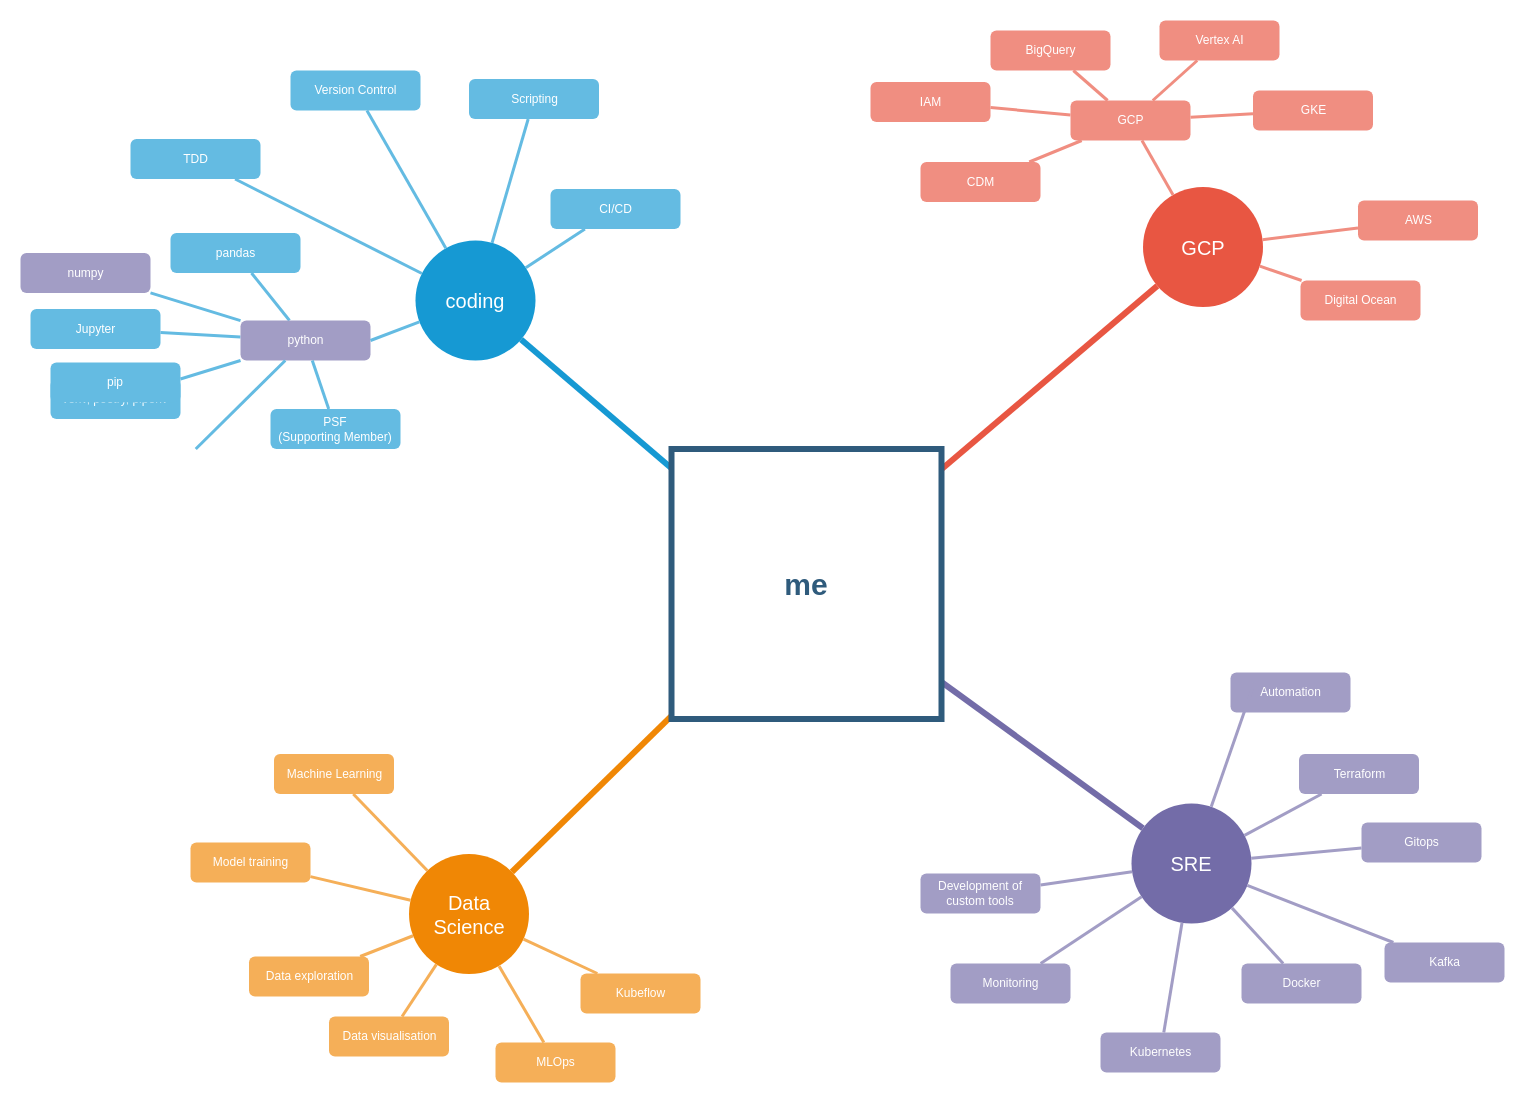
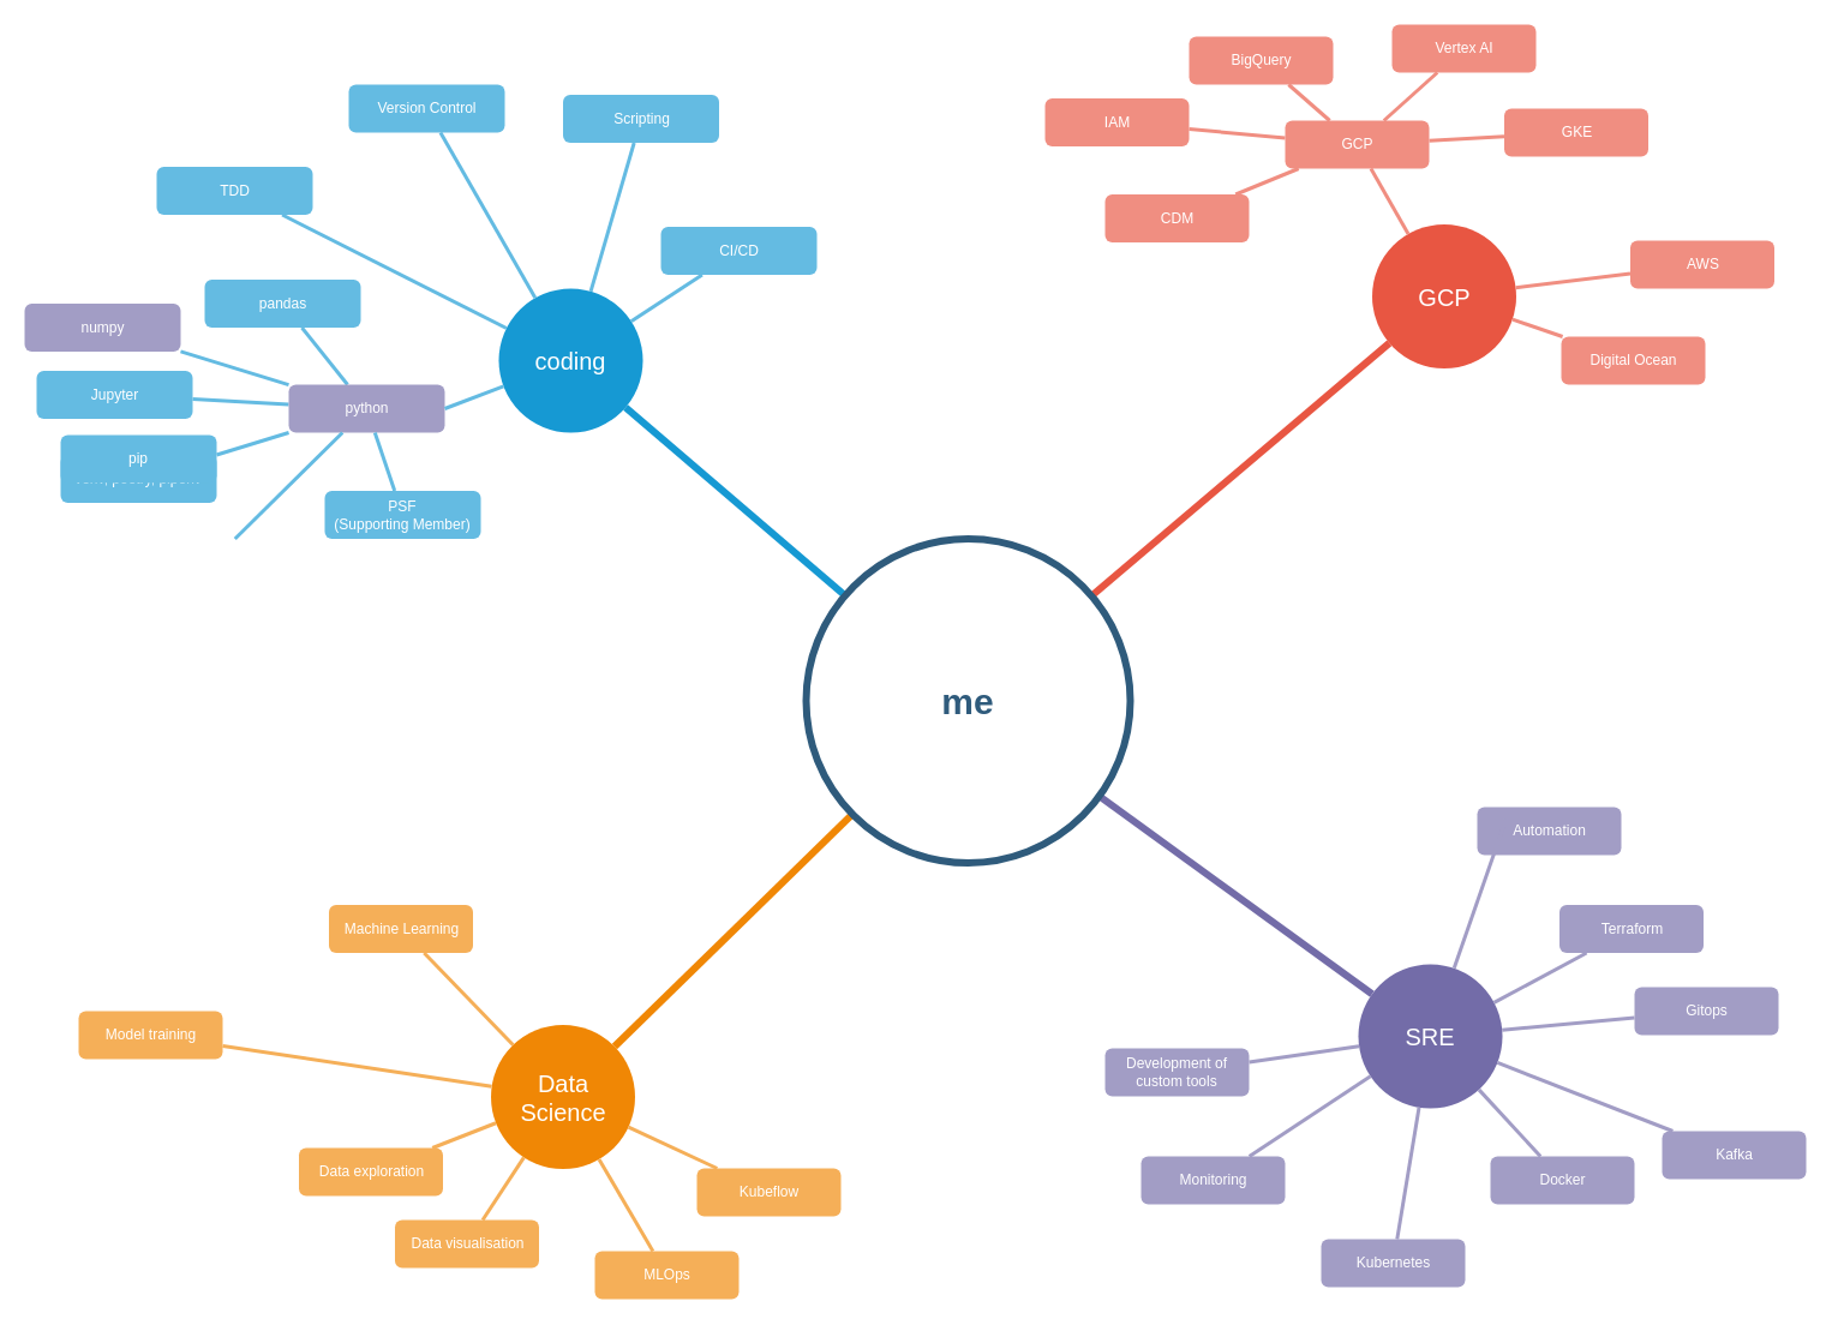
- <mxCell id="52" value="me" style="whiteSpace=wrap;html=1;shadow=0;fontFamily=Helvetica;fontSize=30;fontColor=#2F5B7C;align=center;strokeColor=#2F5B7C;strokeWidth=6;fillColor=#FFFFFF;fontStyle=1;gradientColor=none;rounded=0;" parent="1" vertex="1"><mxGeometry x="671" y="448.5" width="270" height="270" as="geometry" /></mxCell>
+ <mxCell id="52" value="me" style="ellipse;whiteSpace=wrap;html=1;shadow=0;fontFamily=Helvetica;fontSize=30;fontColor=#2F5B7C;align=center;strokeColor=#2F5B7C;strokeWidth=6;fillColor=#FFFFFF;fontStyle=1;gradientColor=none;" parent="1" vertex="1"><mxGeometry x="671" y="448.5" width="270" height="270" as="geometry" /></mxCell>
- <mxCell id="39" value="Model training" style="rounded=1;fillColor=#f5af58;strokeColor=none;strokeWidth=3;shadow=0;html=1;fontColor=#FFFFFF;" parent="1" vertex="1"><mxGeometry x="190" y="842" width="120" height="40" as="geometry" /></mxCell>
+ <mxCell id="39" value="Model training" style="rounded=1;fillColor=#f5af58;strokeColor=none;strokeWidth=3;shadow=0;html=1;fontColor=#FFFFFF;" parent="1" vertex="1"><mxGeometry x="65" y="842" width="120" height="40" as="geometry" /></mxCell>
